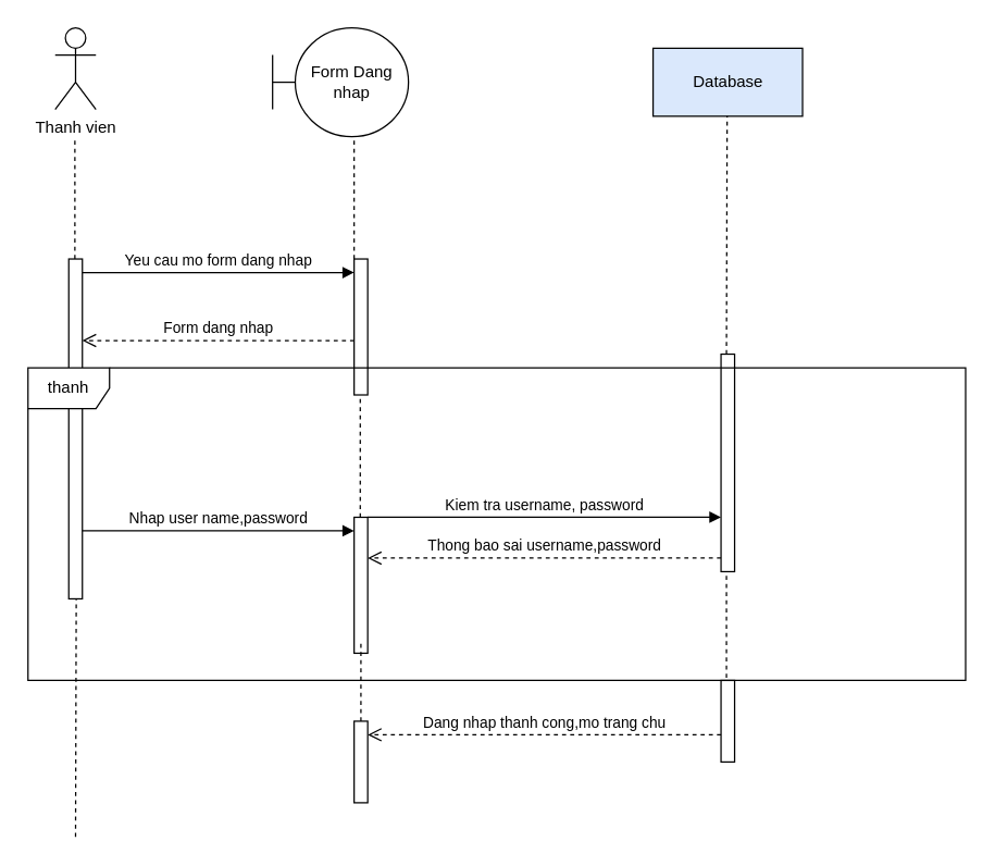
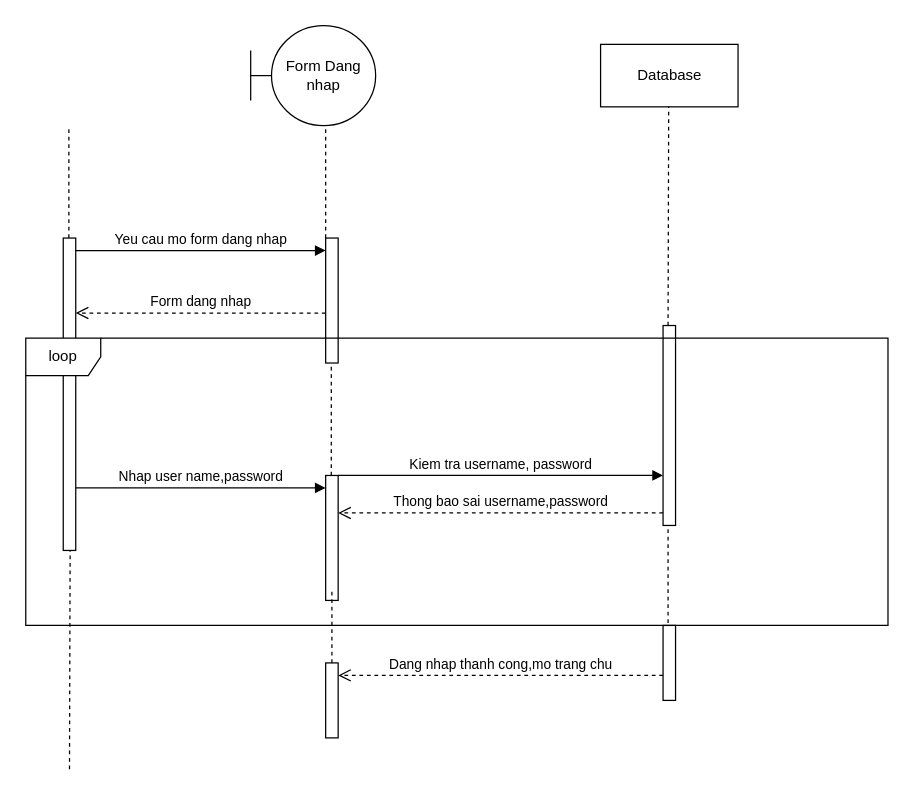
- <mxCell id="2" value="Thanh vien" style="shape=umlActor;verticalLabelPosition=bottom;labelBackgroundColor=#ffffff;verticalAlign=top;html=1;outlineConnect=0;" parent="1" vertex="1"><mxGeometry x="40" y="20" width="30" height="60" as="geometry" /></mxCell>
- <mxCell id="4" value="Database" style="html=1;fillColor=#dae8fc;" parent="1" vertex="1"><mxGeometry x="480" y="35" width="110" height="50" as="geometry" /></mxCell>
+ <mxCell id="4" value="Database" style="html=1;" parent="1" vertex="1"><mxGeometry x="480" y="35" width="110" height="50" as="geometry" /></mxCell>
- <mxCell id="13" value="thanh" style="shape=umlFrame;whiteSpace=wrap;html=1;" vertex="1" parent="1"><mxGeometry x="20" y="270" width="690" height="230" as="geometry" /></mxCell>
+ <mxCell id="13" value="loop" style="shape=umlFrame;whiteSpace=wrap;html=1;" vertex="1" parent="1"><mxGeometry x="20" y="270" width="690" height="230" as="geometry" /></mxCell>
